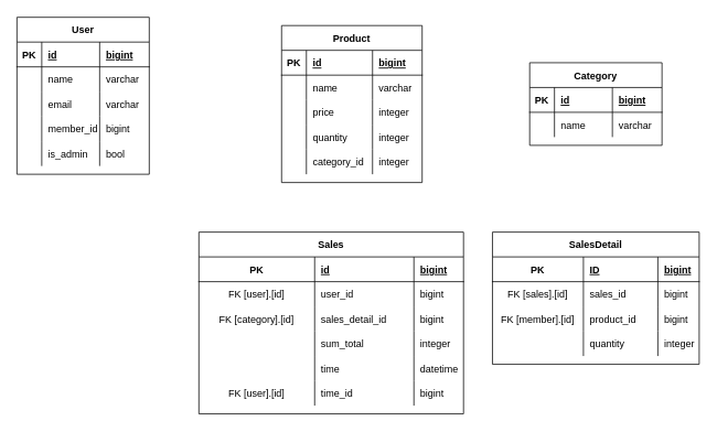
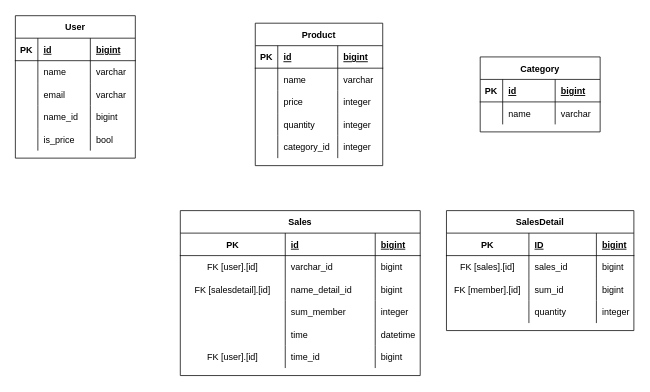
- <mxCell id="38" value="member_id" style="shape=partialRectangle;connectable=0;fillColor=none;top=0;left=0;bottom=0;right=0;align=left;spacingLeft=6;overflow=hidden;" vertex="1" parent="36"><mxGeometry x="30" width="70" height="30" as="geometry"><mxRectangle width="70" height="30" as="alternateBounds" /></mxGeometry></mxCell>
+ <mxCell id="38" value="name_id" style="shape=partialRectangle;connectable=0;fillColor=none;top=0;left=0;bottom=0;right=0;align=left;spacingLeft=6;overflow=hidden;" vertex="1" parent="36"><mxGeometry x="30" width="70" height="30" as="geometry"><mxRectangle width="70" height="30" as="alternateBounds" /></mxGeometry></mxCell>
- <mxCell id="42" value="is_admin" style="shape=partialRectangle;connectable=0;fillColor=none;top=0;left=0;bottom=0;right=0;align=left;spacingLeft=6;overflow=hidden;" vertex="1" parent="40"><mxGeometry x="30" width="70" height="30" as="geometry"><mxRectangle width="70" height="30" as="alternateBounds" /></mxGeometry></mxCell>
+ <mxCell id="42" value="is_price" style="shape=partialRectangle;connectable=0;fillColor=none;top=0;left=0;bottom=0;right=0;align=left;spacingLeft=6;overflow=hidden;" vertex="1" parent="40"><mxGeometry x="30" width="70" height="30" as="geometry"><mxRectangle width="70" height="30" as="alternateBounds" /></mxGeometry></mxCell>
- <mxCell id="51" value="user_id" style="shape=partialRectangle;connectable=0;fillColor=none;top=0;left=0;bottom=0;right=0;align=left;spacingLeft=6;overflow=hidden;" vertex="1" parent="49"><mxGeometry x="140" width="120" height="30" as="geometry"><mxRectangle width="120" height="30" as="alternateBounds" /></mxGeometry></mxCell>
+ <mxCell id="51" value="varchar_id" style="shape=partialRectangle;connectable=0;fillColor=none;top=0;left=0;bottom=0;right=0;align=left;spacingLeft=6;overflow=hidden;" vertex="1" parent="49"><mxGeometry x="140" width="120" height="30" as="geometry"><mxRectangle width="120" height="30" as="alternateBounds" /></mxGeometry></mxCell>
- <mxCell id="54" value="FK [category].[id]" style="shape=partialRectangle;connectable=0;fillColor=none;top=0;left=0;bottom=0;right=0;editable=1;overflow=hidden;" vertex="1" parent="53"><mxGeometry width="140" height="30" as="geometry"><mxRectangle width="140" height="30" as="alternateBounds" /></mxGeometry></mxCell>
+ <mxCell id="54" value="FK [salesdetail].[id]" style="shape=partialRectangle;connectable=0;fillColor=none;top=0;left=0;bottom=0;right=0;editable=1;overflow=hidden;" vertex="1" parent="53"><mxGeometry width="140" height="30" as="geometry"><mxRectangle width="140" height="30" as="alternateBounds" /></mxGeometry></mxCell>
- <mxCell id="55" value="sales_detail_id" style="shape=partialRectangle;connectable=0;fillColor=none;top=0;left=0;bottom=0;right=0;align=left;spacingLeft=6;overflow=hidden;" vertex="1" parent="53"><mxGeometry x="140" width="120" height="30" as="geometry"><mxRectangle width="120" height="30" as="alternateBounds" /></mxGeometry></mxCell>
+ <mxCell id="55" value="name_detail_id" style="shape=partialRectangle;connectable=0;fillColor=none;top=0;left=0;bottom=0;right=0;align=left;spacingLeft=6;overflow=hidden;" vertex="1" parent="53"><mxGeometry x="140" width="120" height="30" as="geometry"><mxRectangle width="120" height="30" as="alternateBounds" /></mxGeometry></mxCell>
- <mxCell id="80" value="product_id" style="shape=partialRectangle;connectable=0;fillColor=none;top=0;left=0;bottom=0;right=0;align=left;spacingLeft=6;overflow=hidden;" vertex="1" parent="78"><mxGeometry x="110" width="90" height="30" as="geometry"><mxRectangle width="90" height="30" as="alternateBounds" /></mxGeometry></mxCell>
+ <mxCell id="80" value="sum_id" style="shape=partialRectangle;connectable=0;fillColor=none;top=0;left=0;bottom=0;right=0;align=left;spacingLeft=6;overflow=hidden;" vertex="1" parent="78"><mxGeometry x="110" width="90" height="30" as="geometry"><mxRectangle width="90" height="30" as="alternateBounds" /></mxGeometry></mxCell>
- <mxCell id="59" value="sum_total" style="shape=partialRectangle;connectable=0;fillColor=none;top=0;left=0;bottom=0;right=0;align=left;spacingLeft=6;overflow=hidden;" vertex="1" parent="57"><mxGeometry x="140" width="120" height="30" as="geometry"><mxRectangle width="120" height="30" as="alternateBounds" /></mxGeometry></mxCell>
+ <mxCell id="59" value="sum_member" style="shape=partialRectangle;connectable=0;fillColor=none;top=0;left=0;bottom=0;right=0;align=left;spacingLeft=6;overflow=hidden;" vertex="1" parent="57"><mxGeometry x="140" width="120" height="30" as="geometry"><mxRectangle width="120" height="30" as="alternateBounds" /></mxGeometry></mxCell>
